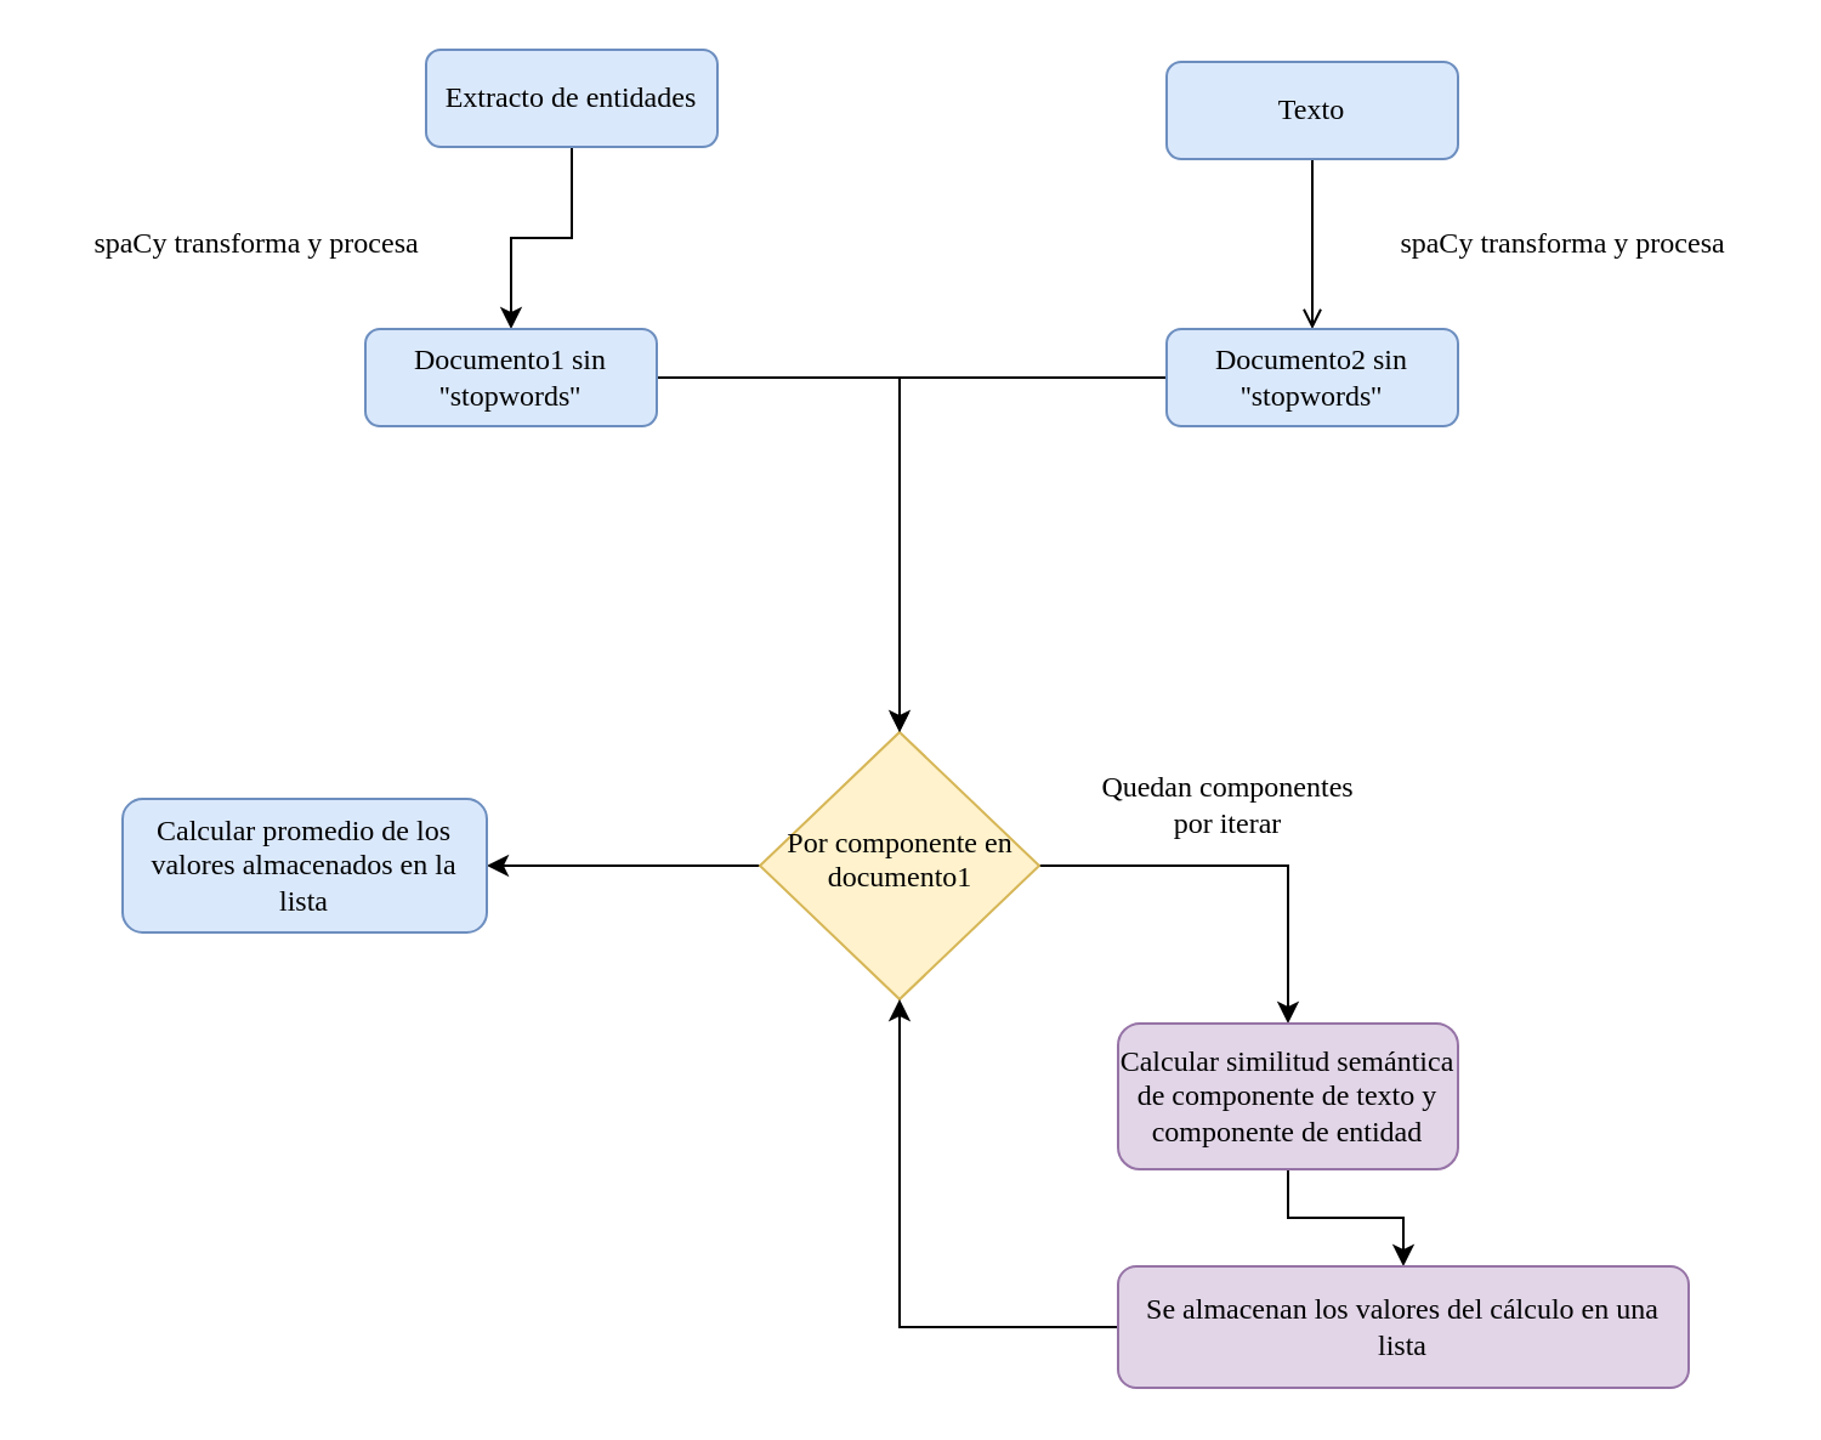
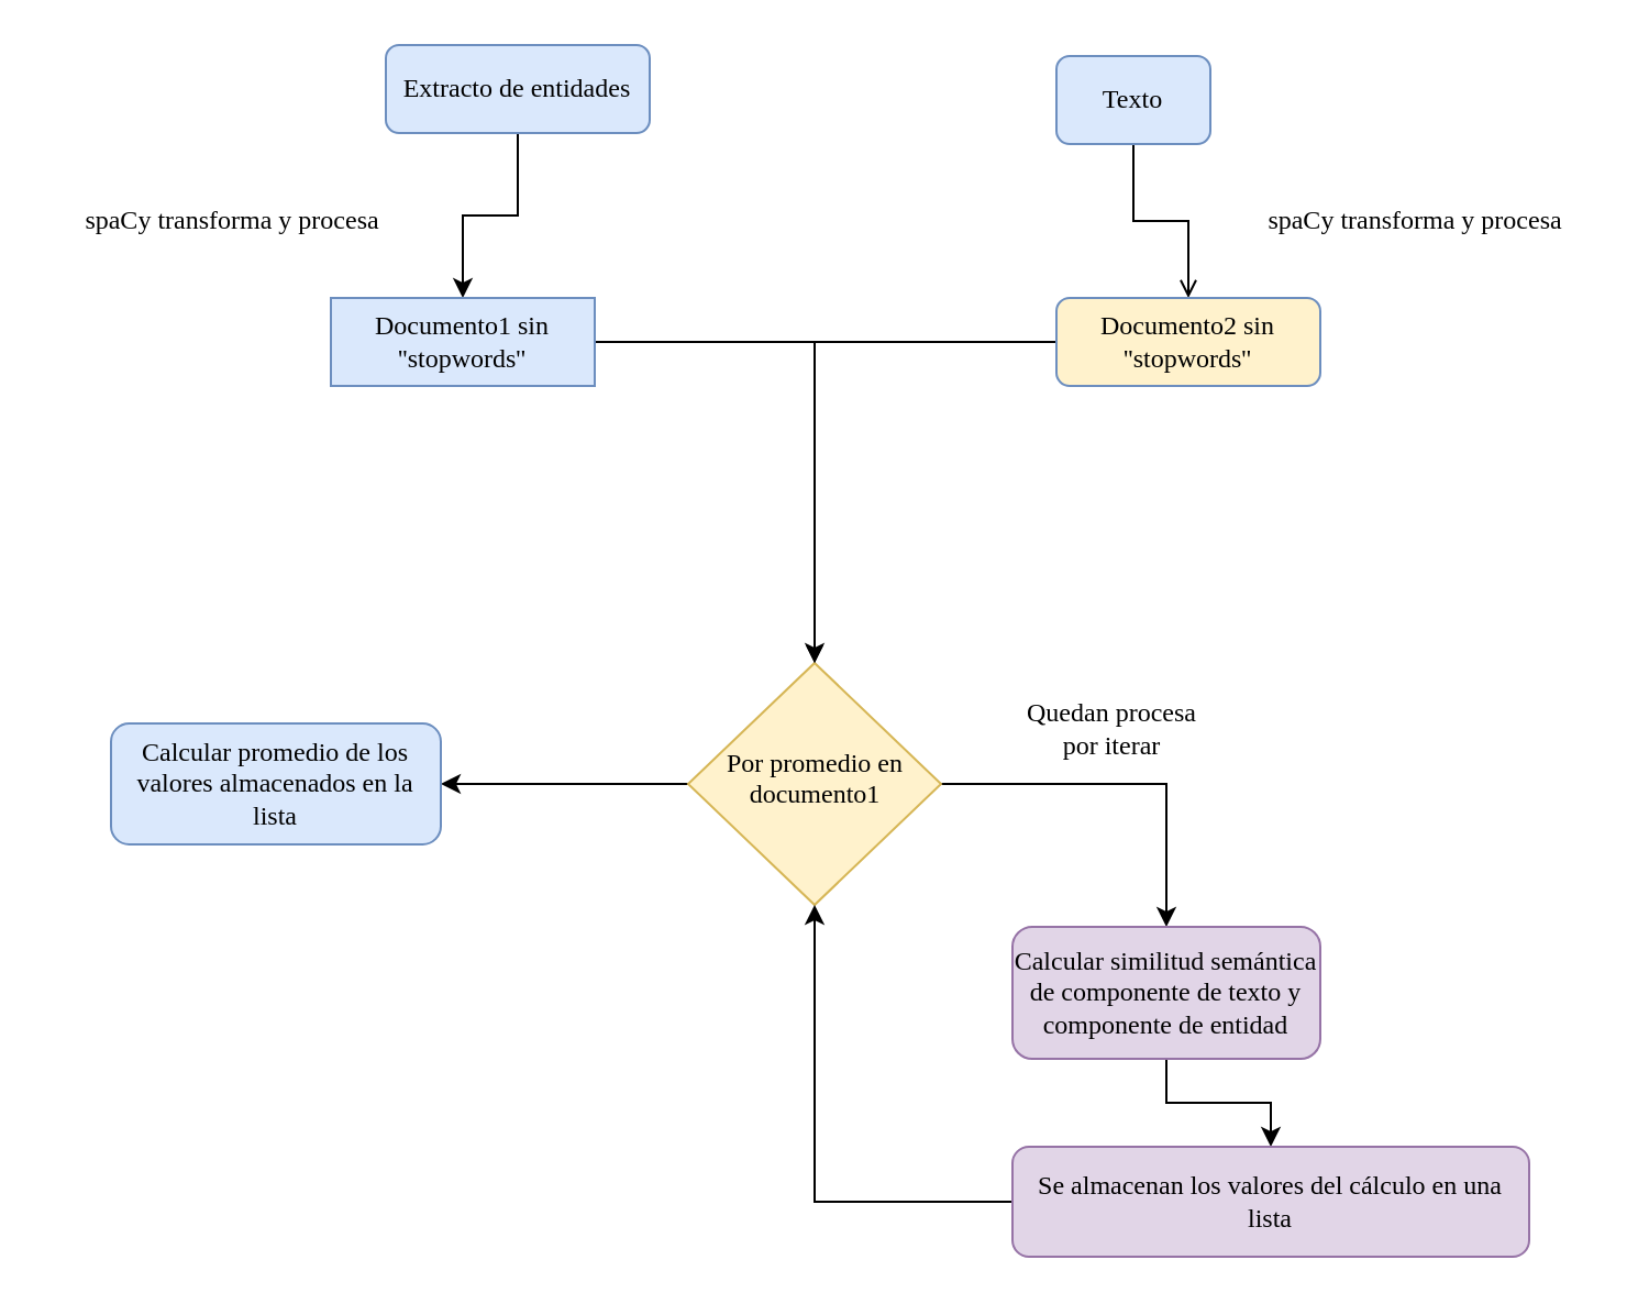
- <mxCell id="3" value="Texto" style="rounded=1;whiteSpace=wrap;html=1;fontSize=12;glass=0;strokeWidth=1;shadow=0;fontFamily=Tahoma;fillColor=#dae8fc;strokeColor=#6c8ebf;" parent="1" vertex="1"><mxGeometry x="480" y="25" width="120" height="40" as="geometry" /></mxCell>
+ <mxCell id="3" value="Texto" style="rounded=1;whiteSpace=wrap;html=1;fontSize=12;glass=0;strokeWidth=1;shadow=0;fontFamily=Tahoma;fillColor=#dae8fc;strokeColor=#6c8ebf;" parent="1" vertex="1"><mxGeometry x="480" y="25" width="70" height="40" as="geometry" /></mxCell>
- <mxCell id="19" value="Documento1 sin ''stopwords''" style="rounded=1;whiteSpace=wrap;html=1;fontSize=12;glass=0;strokeWidth=1;shadow=0;fontFamily=Tahoma;fillColor=#dae8fc;strokeColor=#6c8ebf;" vertex="1" parent="1"><mxGeometry y="135" width="120" height="40" as="geometry" x="150" /></mxCell>
+ <mxCell id="19" value="Documento1 sin ''stopwords''" style="whiteSpace=wrap;html=1;fontSize=12;glass=0;strokeWidth=1;shadow=0;fontFamily=Tahoma;fillColor=#dae8fc;strokeColor=#6c8ebf;rounded=0;" vertex="1" parent="1"><mxGeometry y="135" width="120" height="40" as="geometry" x="150" /></mxCell>
- <mxCell id="8" value="Documento2 sin ''stopwords''" style="rounded=1;whiteSpace=wrap;html=1;fontSize=12;glass=0;strokeWidth=1;shadow=0;fontFamily=Tahoma;fillColor=#dae8fc;strokeColor=#6c8ebf;" vertex="1" parent="1"><mxGeometry x="480" y="135" width="120" height="40" as="geometry" /></mxCell>
+ <mxCell id="8" value="Documento2 sin ''stopwords''" style="rounded=1;whiteSpace=wrap;html=1;fontSize=12;glass=0;strokeWidth=1;shadow=0;fontFamily=Tahoma;fillColor=#fff2cc;strokeColor=#6c8ebf;" vertex="1" parent="1"><mxGeometry x="480" y="135" width="120" height="40" as="geometry" /></mxCell>
- <mxCell id="10" value="&lt;div&gt;Quedan componentes &lt;br&gt;&lt;/div&gt;&lt;div&gt;por iterar&lt;/div&gt;" style="text;html=1;align=center;verticalAlign=middle;resizable=0;points=[];autosize=1;strokeColor=none;fillColor=none;fontSize=12;fontFamily=Tahoma;" vertex="1" parent="1"><mxGeometry x="430" y="311" width="150" height="40" as="geometry" /></mxCell>
+ <mxCell id="10" value="&lt;div&gt;Quedan procesa &lt;br&gt;&lt;/div&gt;&lt;div&gt;por iterar&lt;/div&gt;" style="text;html=1;align=center;verticalAlign=middle;resizable=0;points=[];autosize=1;strokeColor=none;fillColor=none;fontSize=12;fontFamily=Tahoma;" vertex="1" parent="1"><mxGeometry x="430" y="311" width="150" height="40" as="geometry" /></mxCell>
- <mxCell id="6" value="&lt;p style=&quot;line-height: 110%;&quot;&gt;&lt;font style=&quot;font-size: 12px;&quot;&gt;Por componente en documento1&lt;br&gt;&lt;/font&gt;&lt;/p&gt;" style="rhombus;whiteSpace=wrap;html=1;shadow=0;fontFamily=Tahoma;fontSize=12;align=center;strokeWidth=1;spacing=6;spacingTop=-4;fillColor=#fff2cc;strokeColor=#d6b656;" parent="1" vertex="1"><mxGeometry x="312.5" y="301" width="115" height="110" as="geometry" /></mxCell>
+ <mxCell id="6" value="&lt;p style=&quot;line-height: 110%;&quot;&gt;&lt;font style=&quot;font-size: 12px;&quot;&gt;Por promedio en documento1&lt;br&gt;&lt;/font&gt;&lt;/p&gt;" style="rhombus;whiteSpace=wrap;html=1;shadow=0;fontFamily=Tahoma;fontSize=12;align=center;strokeWidth=1;spacing=6;spacingTop=-4;fillColor=#fff2cc;strokeColor=#d6b656;" parent="1" vertex="1"><mxGeometry x="312.5" y="301" width="115" height="110" as="geometry" /></mxCell>
